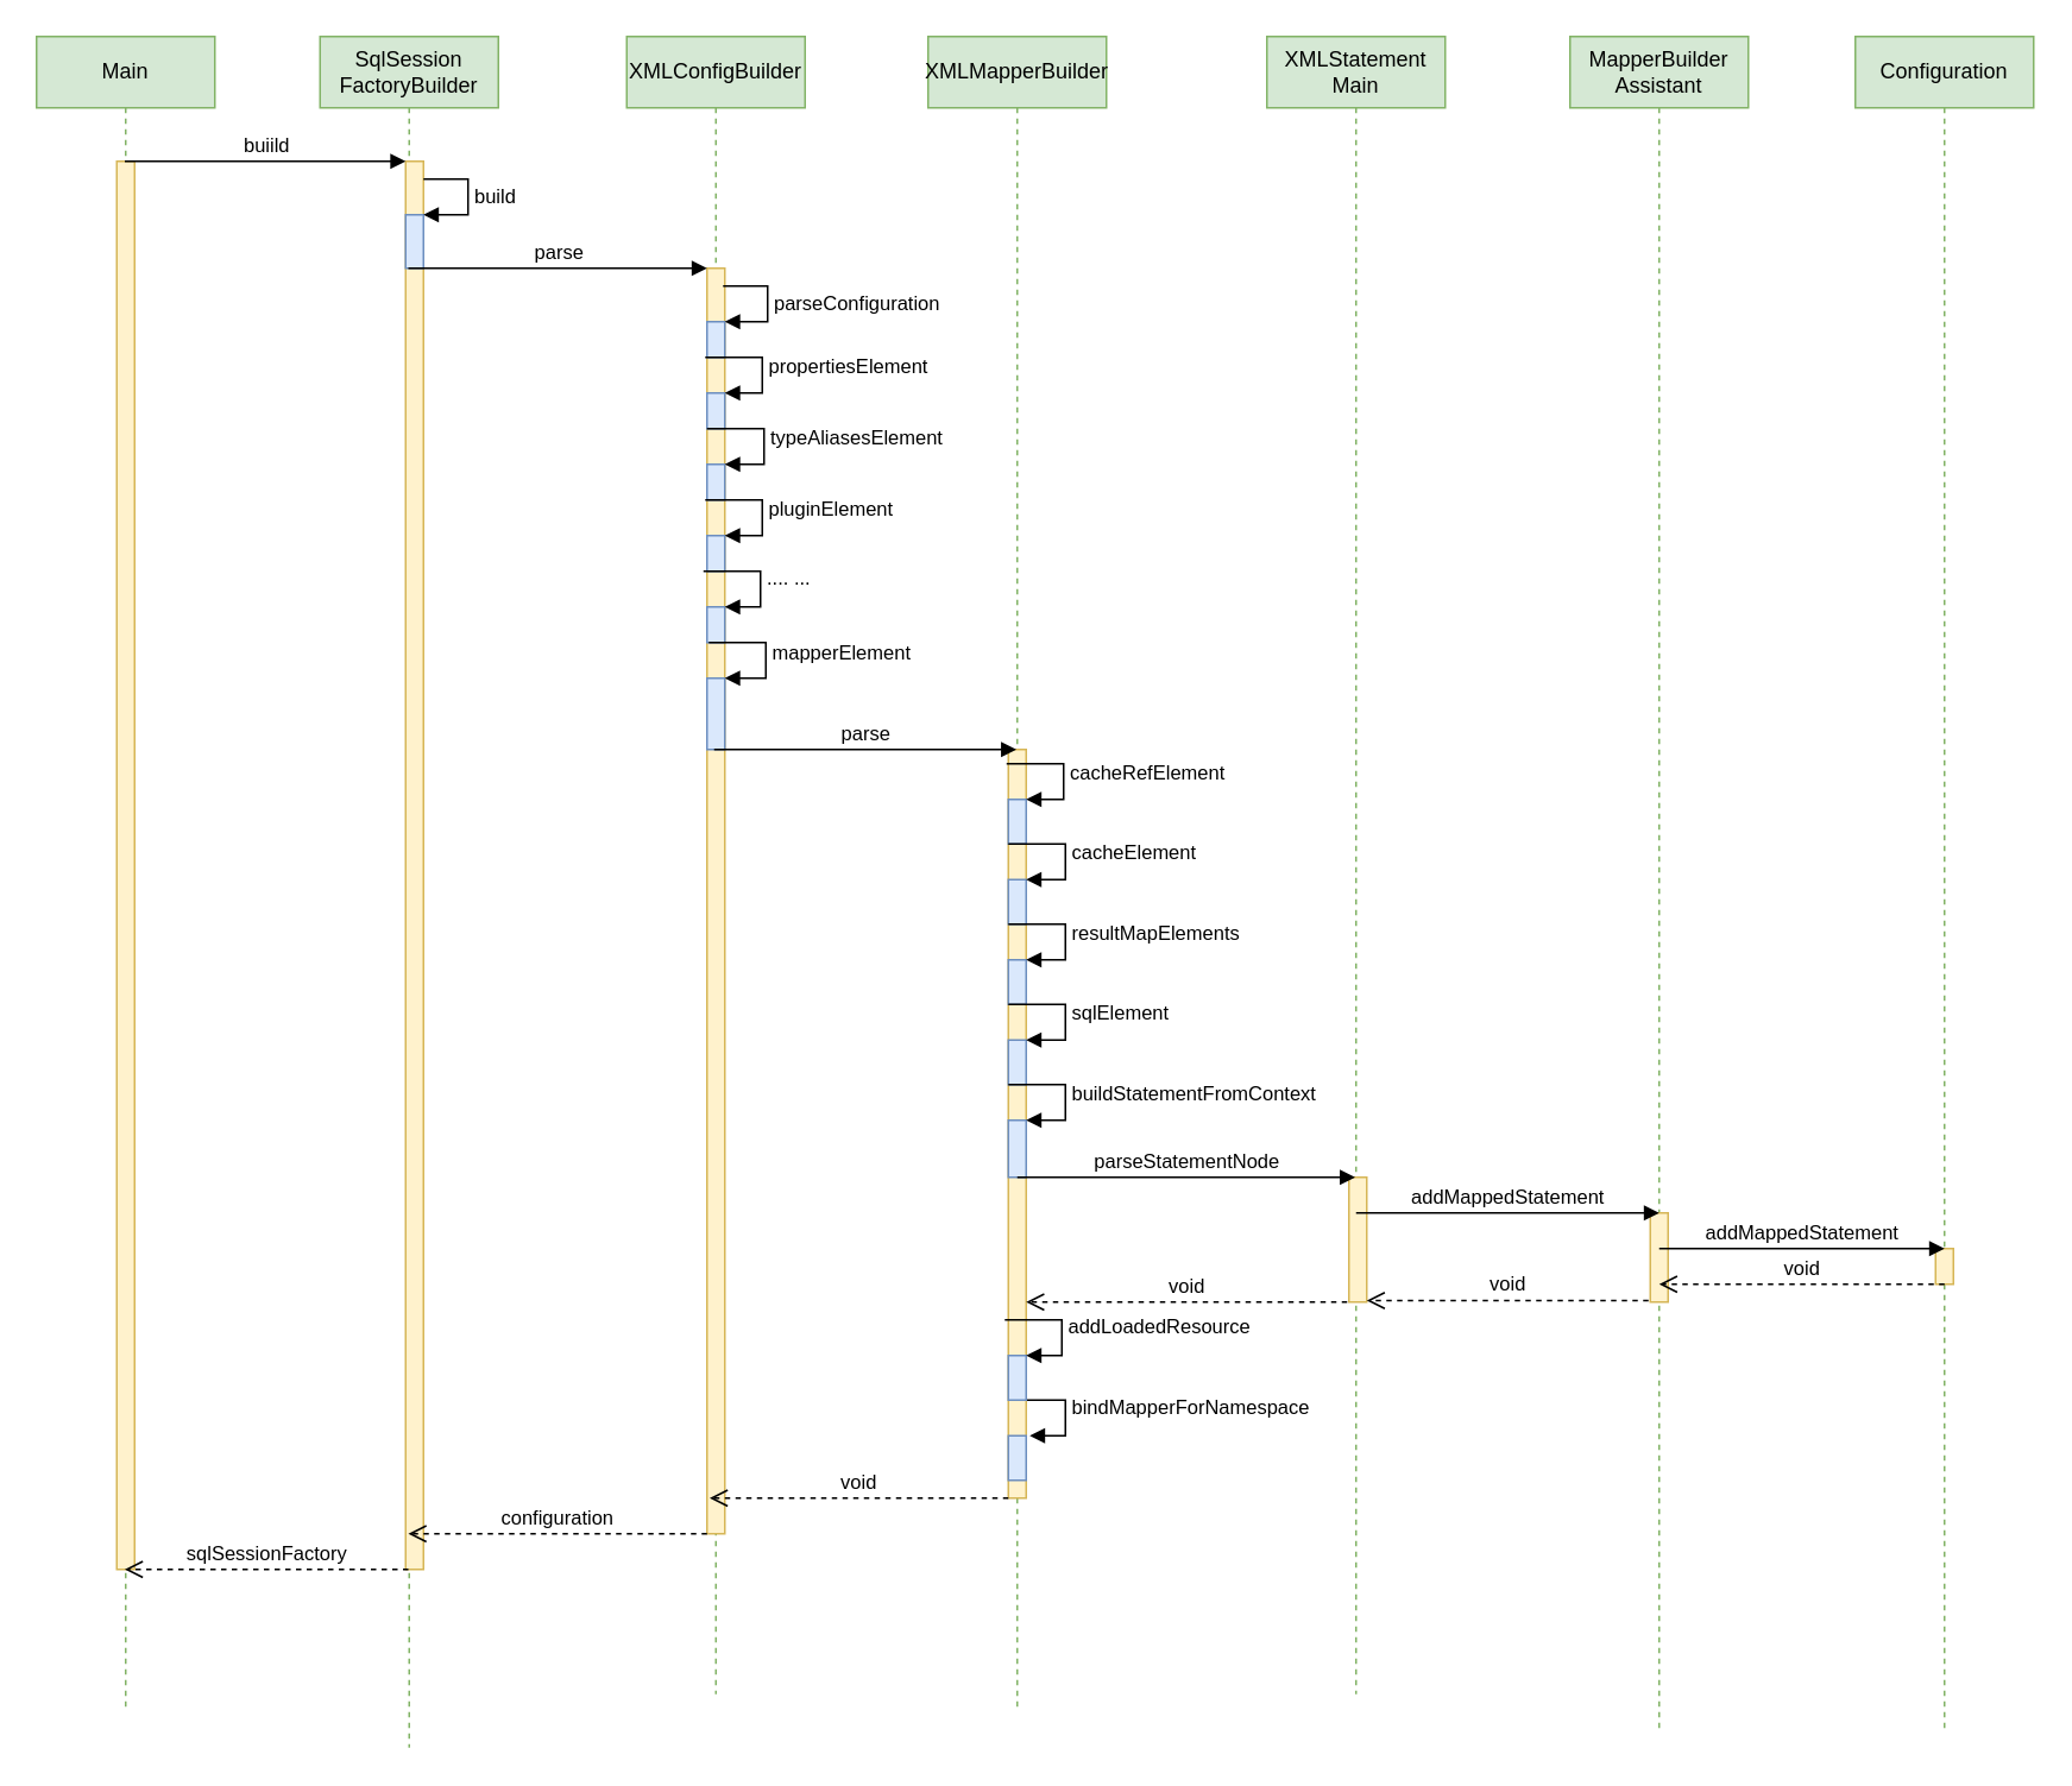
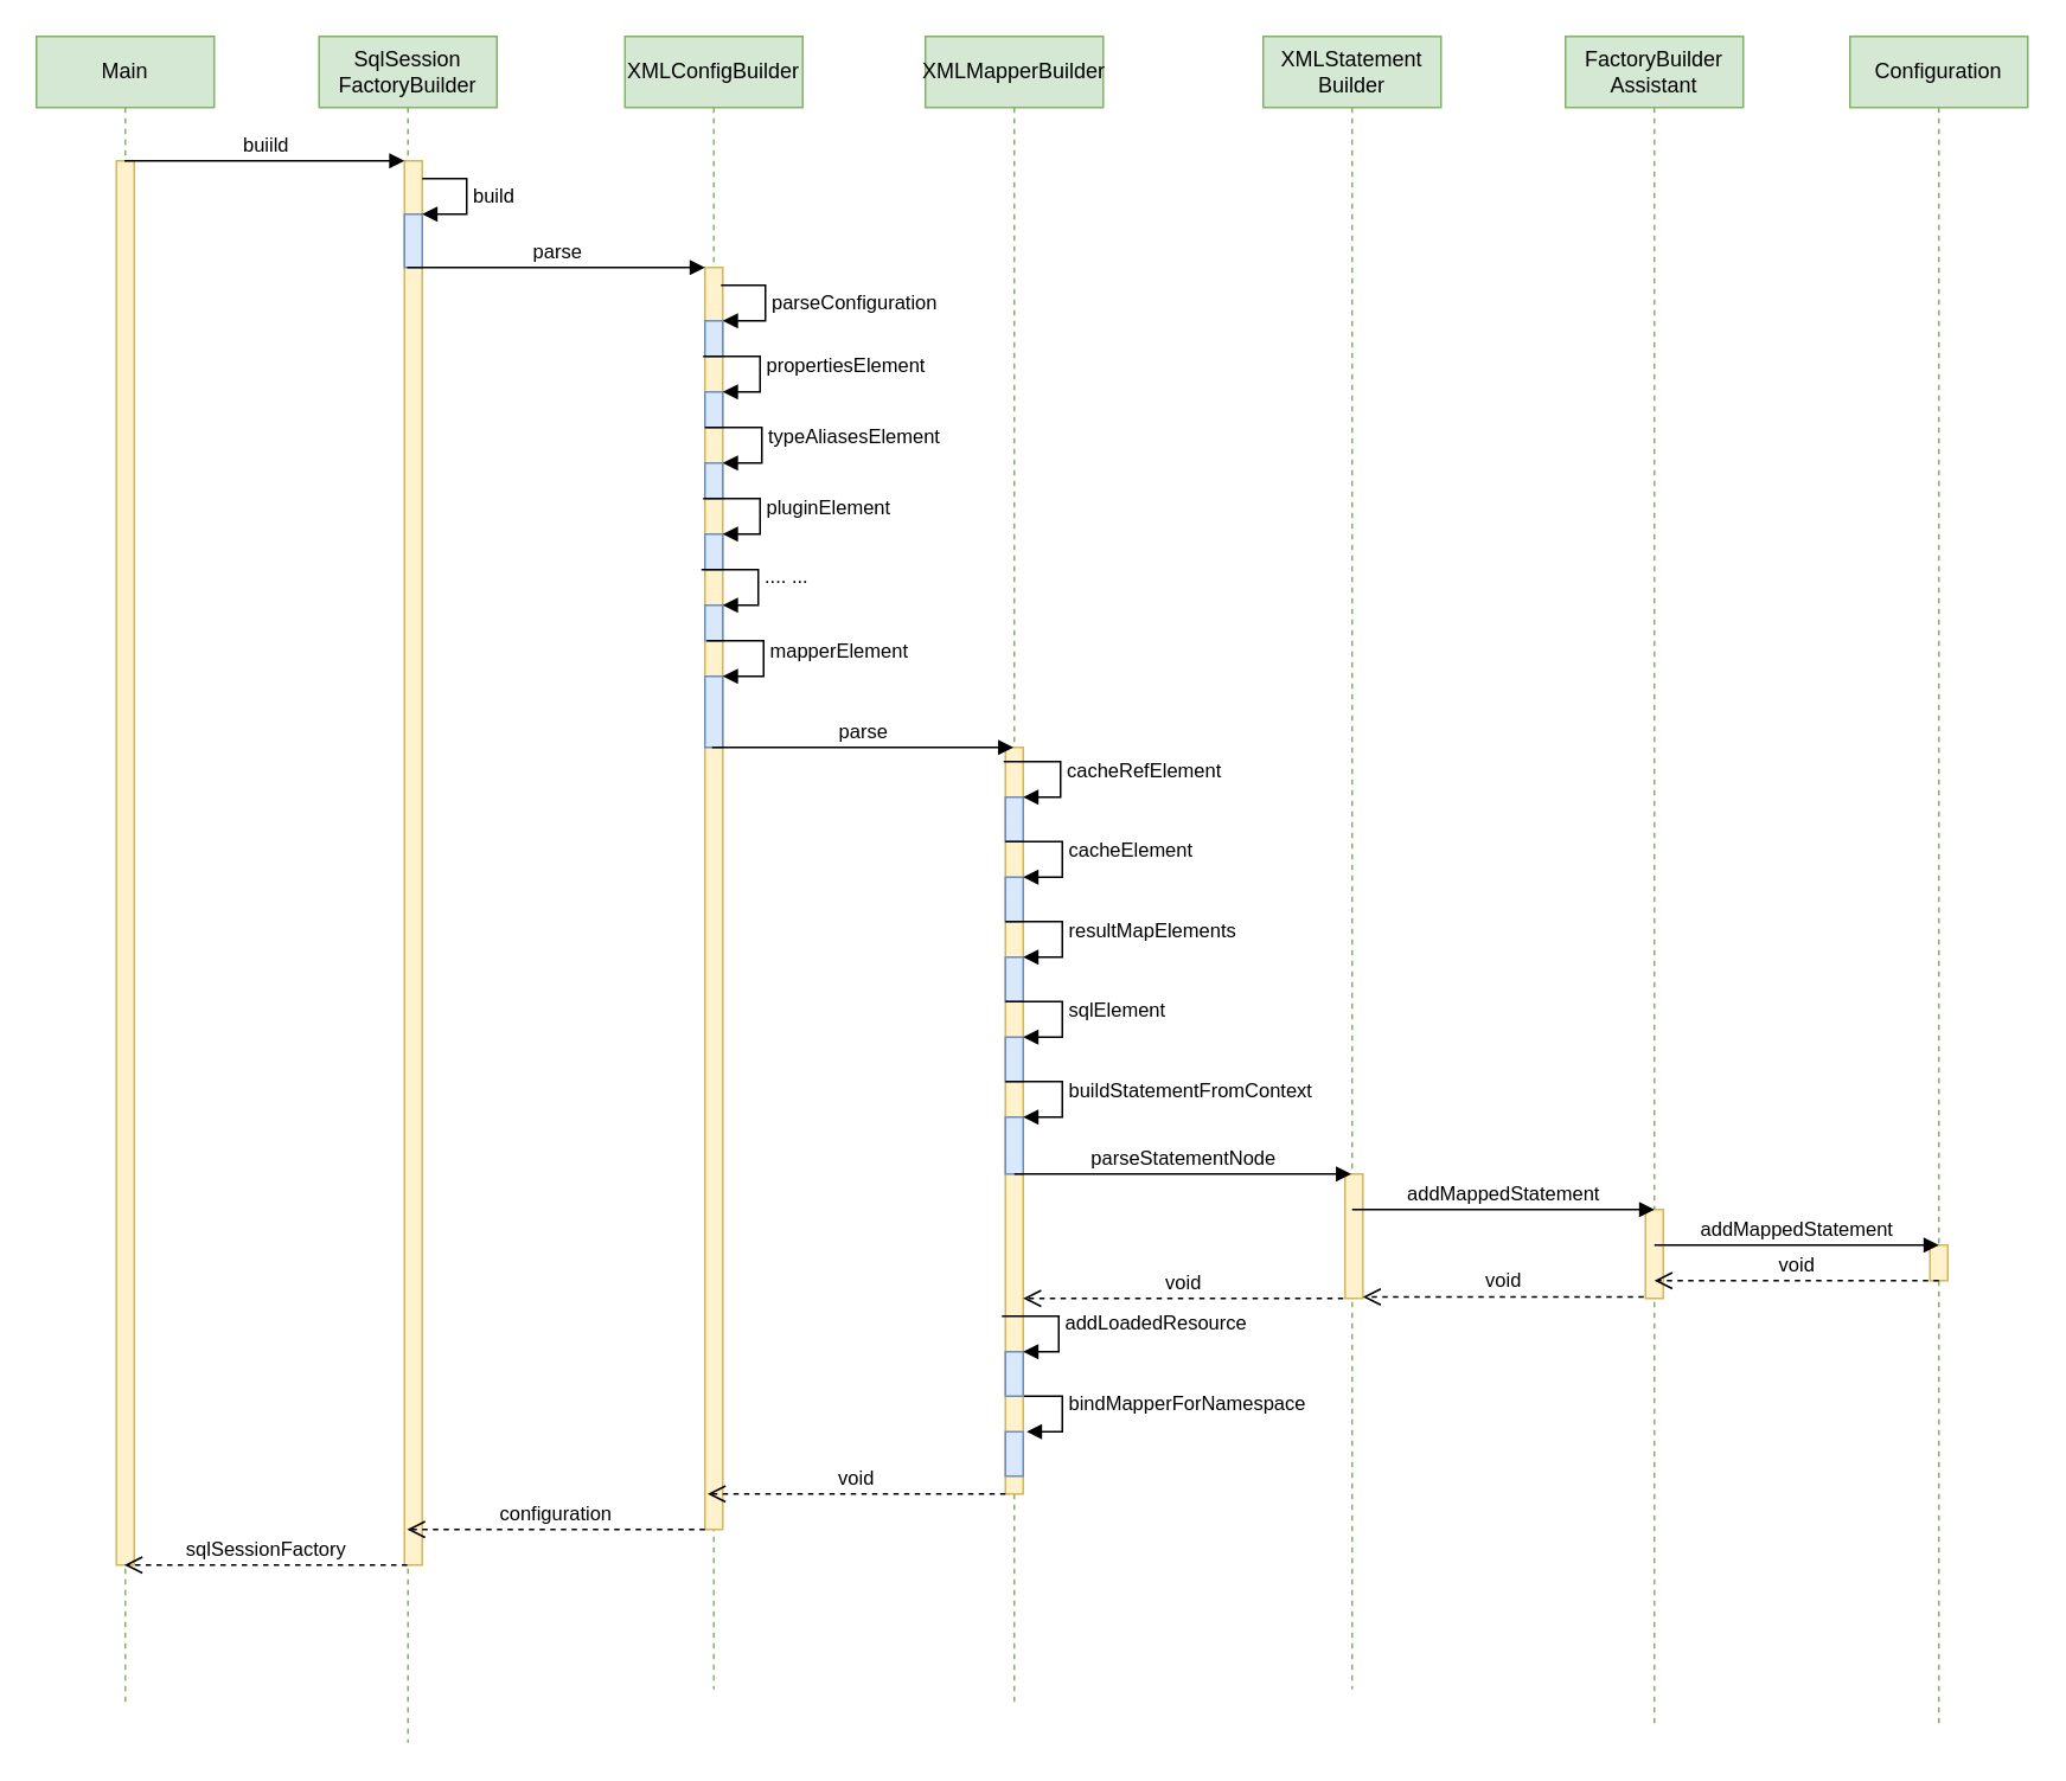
- <mxCell id="41" value="XMLStatement&lt;br&gt;Main" style="shape=umlLifeline;perimeter=lifelinePerimeter;whiteSpace=wrap;html=1;container=1;collapsible=0;recursiveResize=0;outlineConnect=0;fillColor=#d5e8d4;strokeColor=#82b366;" vertex="1" parent="1"><mxGeometry x="710" y="20" width="100" height="930" as="geometry" /></mxCell>
+ <mxCell id="41" value="XMLStatement&lt;br&gt;Builder" style="shape=umlLifeline;perimeter=lifelinePerimeter;whiteSpace=wrap;html=1;container=1;collapsible=0;recursiveResize=0;outlineConnect=0;fillColor=#d5e8d4;strokeColor=#82b366;" vertex="1" parent="1"><mxGeometry x="710" y="20" width="100" height="930" as="geometry" /></mxCell>
- <mxCell id="44" value="MapperBuilder&lt;br&gt;Assistant" style="shape=umlLifeline;perimeter=lifelinePerimeter;whiteSpace=wrap;html=1;container=1;collapsible=0;recursiveResize=0;outlineConnect=0;fillColor=#d5e8d4;strokeColor=#82b366;" vertex="1" parent="1"><mxGeometry x="880" y="20" width="100" height="950" as="geometry" /></mxCell>
+ <mxCell id="44" value="FactoryBuilder&lt;br&gt;Assistant" style="shape=umlLifeline;perimeter=lifelinePerimeter;whiteSpace=wrap;html=1;container=1;collapsible=0;recursiveResize=0;outlineConnect=0;fillColor=#d5e8d4;strokeColor=#82b366;" vertex="1" parent="1"><mxGeometry x="880" y="20" width="100" height="950" as="geometry" /></mxCell>
